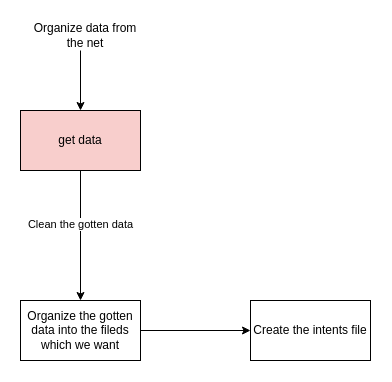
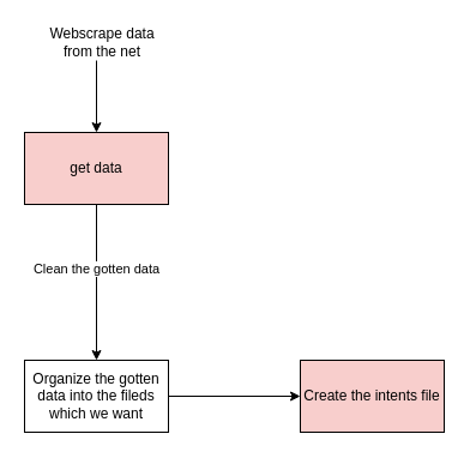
- <mxCell id="6" value="Organize data from the net" style="text;html=1;strokeColor=none;fillColor=none;align=center;verticalAlign=middle;whiteSpace=wrap;rounded=0;" vertex="1" parent="1"><mxGeometry x="30" y="20" width="110" height="30" as="geometry" /></mxCell>
+ <mxCell id="6" value="Webscrape data from the net" style="text;html=1;strokeColor=none;fillColor=none;align=center;verticalAlign=middle;whiteSpace=wrap;rounded=0;" vertex="1" parent="1"><mxGeometry x="30" y="20" width="110" height="30" as="geometry" /></mxCell>
- <mxCell id="9" value="Create the intents file" style="rounded=0;whiteSpace=wrap;html=1;" vertex="1" parent="1"><mxGeometry x="250" y="300" width="120" height="60" as="geometry" /></mxCell>
+ <mxCell id="9" value="Create the intents file" style="rounded=0;whiteSpace=wrap;html=1;fillColor=#f8cecc;" vertex="1" parent="1"><mxGeometry x="250" y="300" width="120" height="60" as="geometry" /></mxCell>
